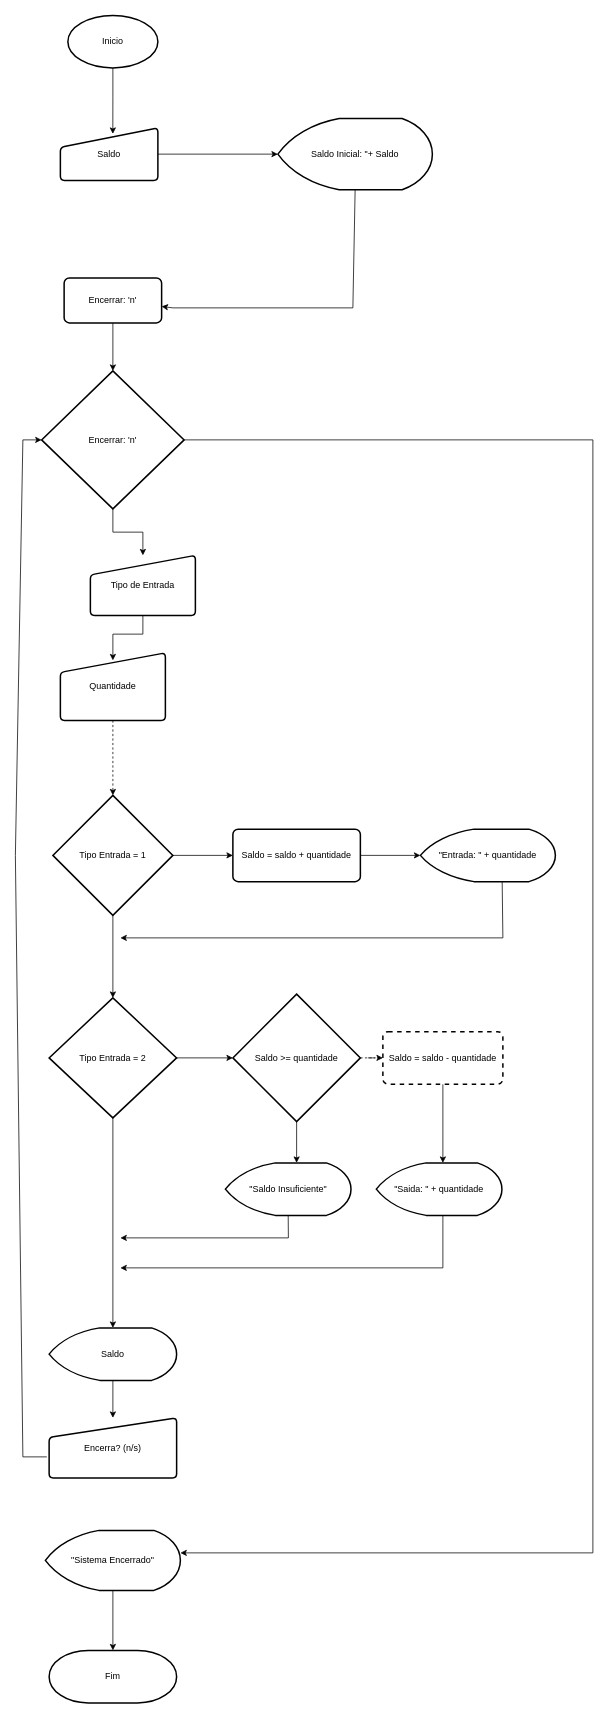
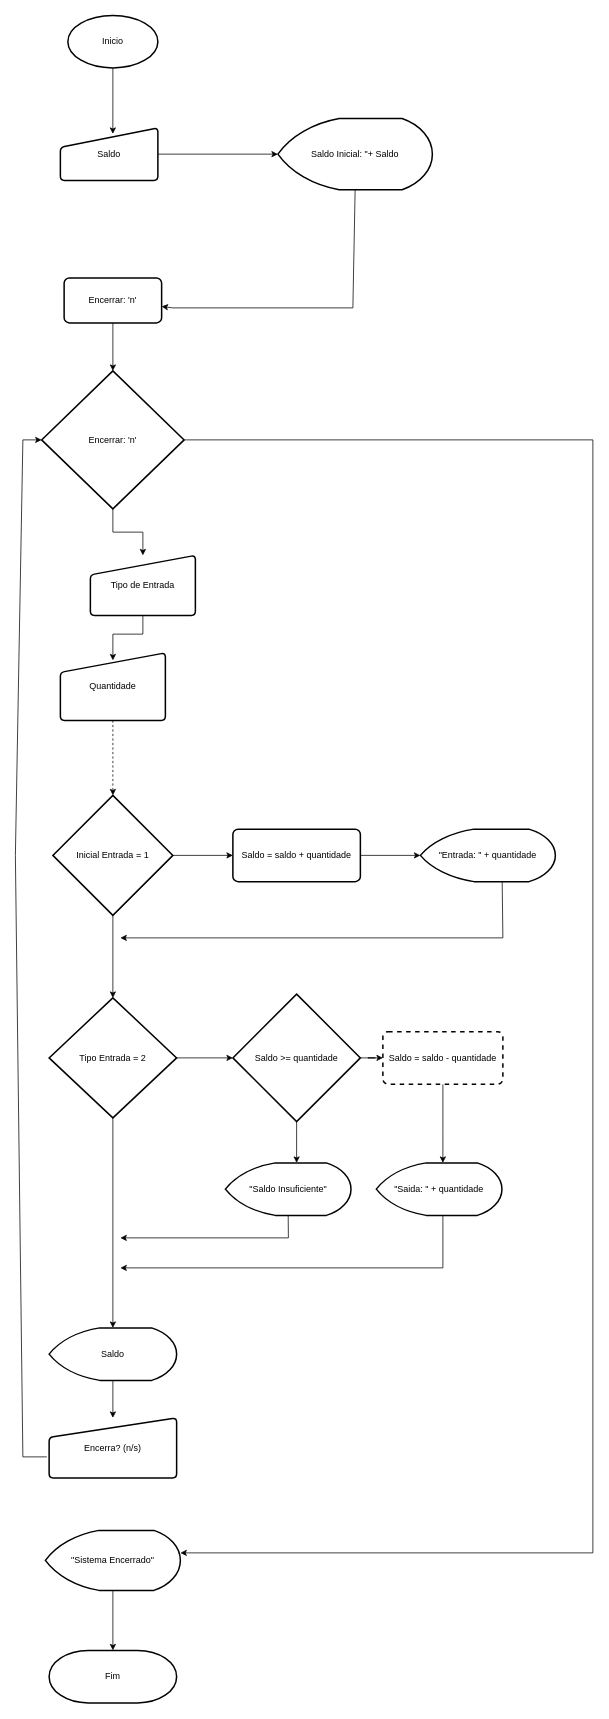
- <mxCell id="19" value="Tipo Entrada = 1" style="strokeWidth=2;html=1;shape=mxgraph.flowchart.decision;whiteSpace=wrap;" vertex="1" parent="1"><mxGeometry x="70" y="1060" width="160" height="160" as="geometry" /></mxCell>
+ <mxCell id="19" value="Inicial Entrada = 1" style="strokeWidth=2;html=1;shape=mxgraph.flowchart.decision;whiteSpace=wrap;" vertex="1" parent="1"><mxGeometry x="70" y="1060" width="160" height="160" as="geometry" /></mxCell>
- <mxCell id="27" style="edgeStyle=orthogonalEdgeStyle;rounded=0;orthogonalLoop=1;jettySize=auto;html=1;exitX=1;exitY=0.5;exitDx=0;exitDy=0;exitPerimeter=0;dashed=1;" edge="1" parent="1" source="29" target="31"><mxGeometry relative="1" as="geometry"><mxPoint x="530" y="1410" as="targetPoint" /></mxGeometry></mxCell>
+ <mxCell id="27" style="edgeStyle=orthogonalEdgeStyle;rounded=0;orthogonalLoop=1;jettySize=auto;html=1;exitX=1;exitY=0.5;exitDx=0;exitDy=0;exitPerimeter=0;" edge="1" parent="1" source="29" target="31"><mxGeometry relative="1" as="geometry"><mxPoint x="530" y="1410" as="targetPoint" /></mxGeometry></mxCell>
